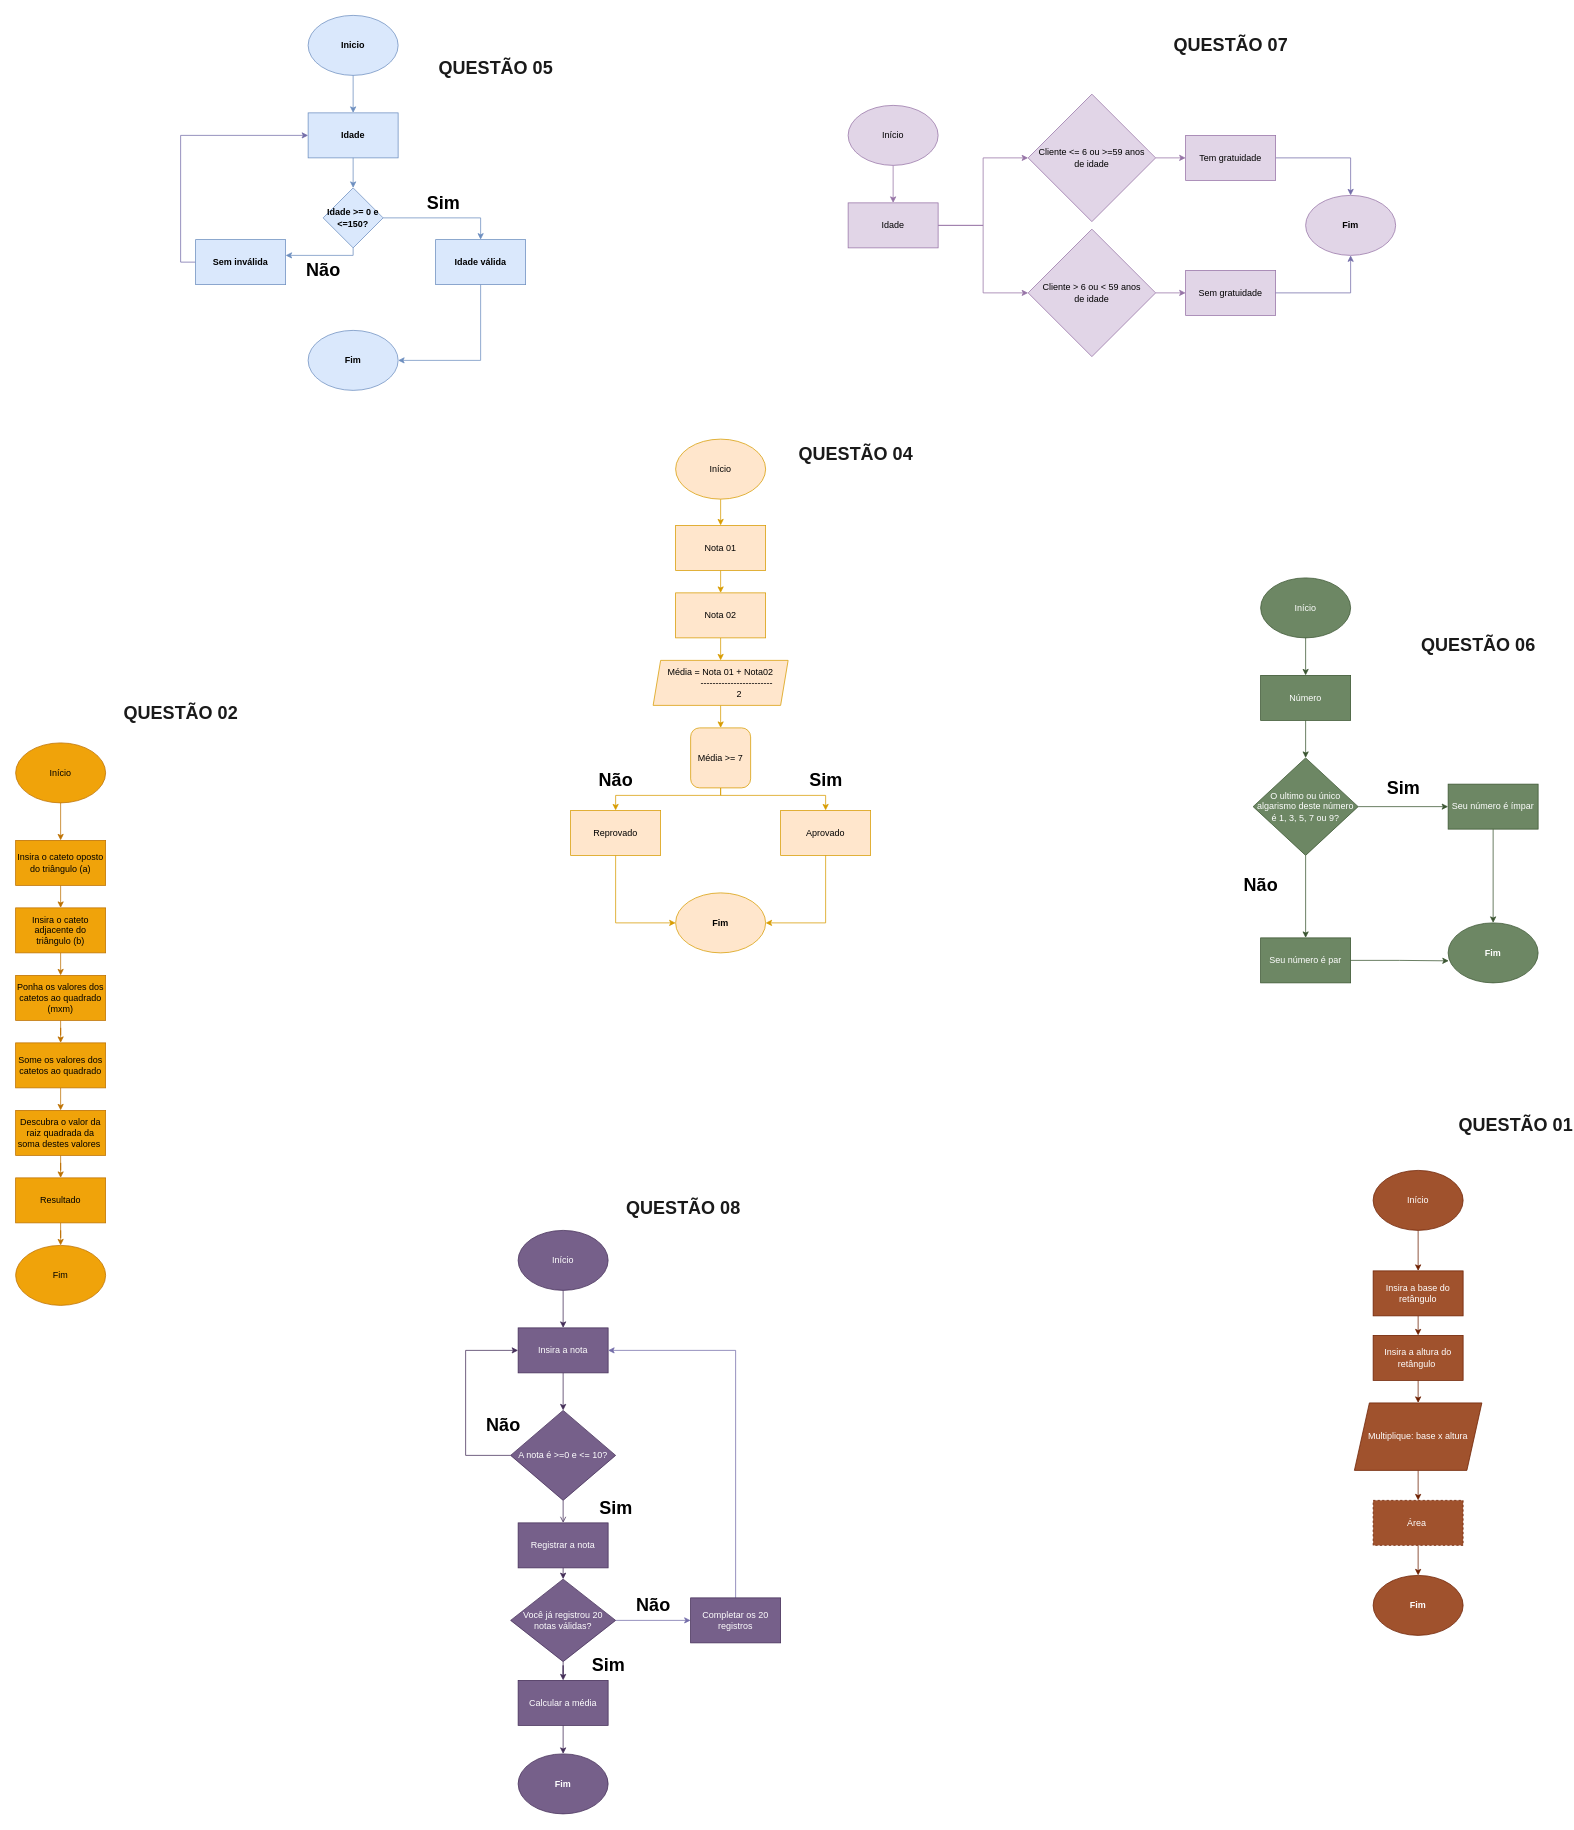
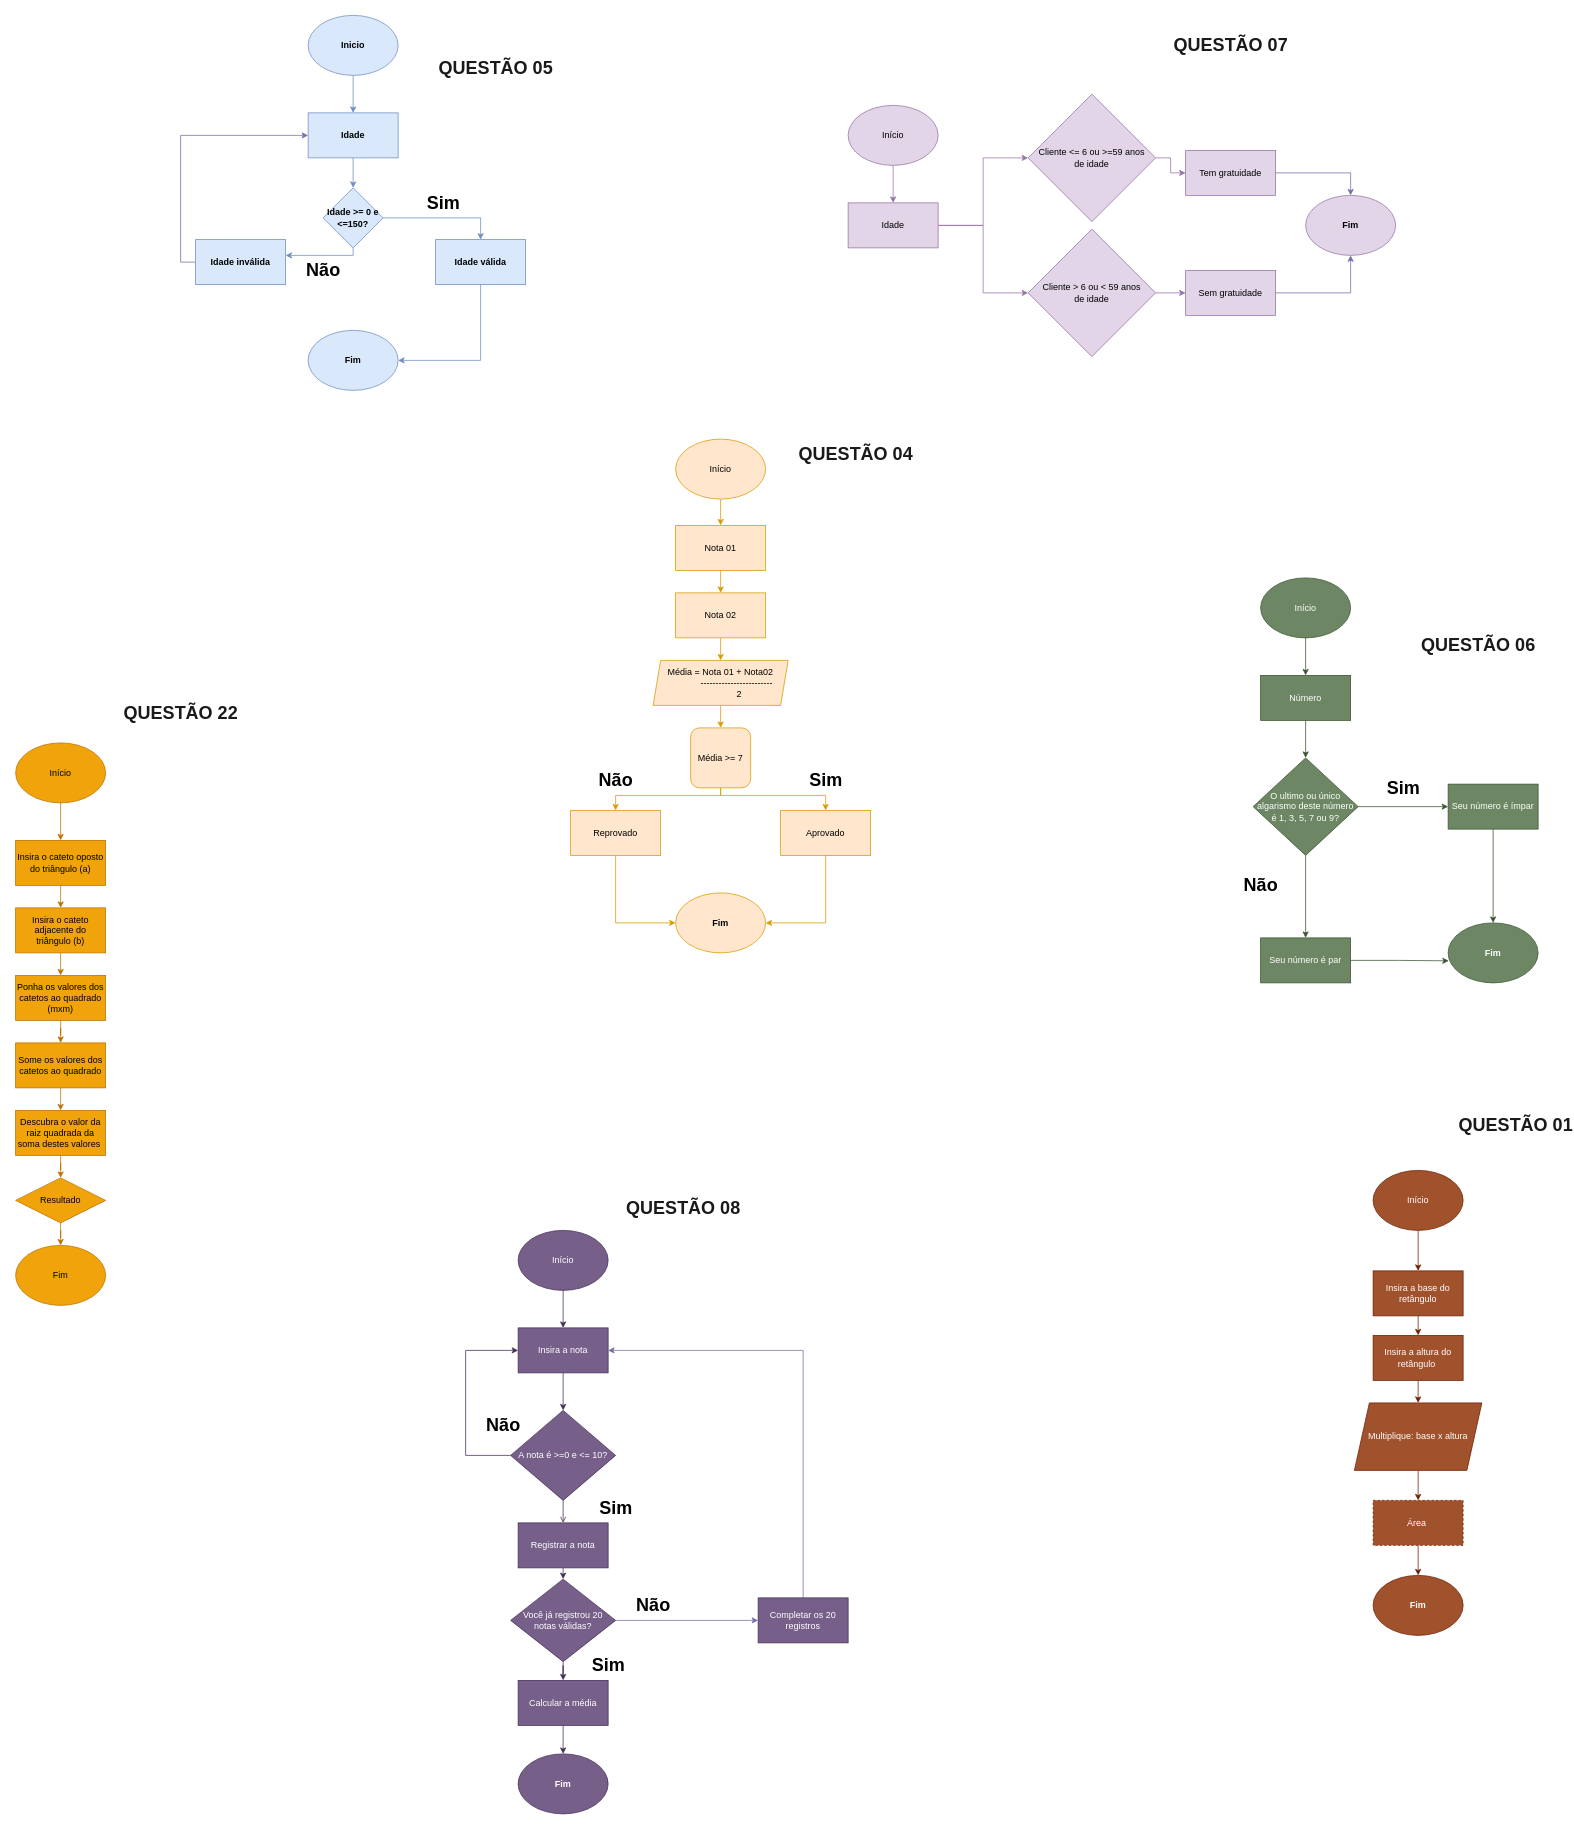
- <mxCell id="27" value="Tem gratuidade" style="rounded=0;whiteSpace=wrap;html=1;strokeColor=#9673a6;fillColor=#e1d5e7;" vertex="1" parent="1"><mxGeometry x="1580" y="180" width="120" height="60" as="geometry" /></mxCell>
+ <mxCell id="27" value="Tem gratuidade" style="rounded=0;whiteSpace=wrap;html=1;strokeColor=#9673a6;fillColor=#e1d5e7;" vertex="1" parent="1"><mxGeometry x="1580" y="200" width="120" height="60" as="geometry" /></mxCell>
- <mxCell id="7" value="Sem inválida" style="rounded=0;whiteSpace=wrap;html=1;fontStyle=1;fillColor=#dae8fc;strokeColor=#6c8ebf;fontColor=#000000;" vertex="1" parent="1"><mxGeometry x="260" y="319" width="120" height="60" as="geometry" /></mxCell>
+ <mxCell id="7" value="Idade inválida" style="rounded=0;whiteSpace=wrap;html=1;fontStyle=1;fillColor=#dae8fc;strokeColor=#6c8ebf;fontColor=#000000;" vertex="1" parent="1"><mxGeometry x="260" y="319" width="120" height="60" as="geometry" /></mxCell>
- <mxCell id="102" value="QUESTÃO 02" style="text;strokeColor=none;fillColor=none;html=1;fontSize=24;fontStyle=1;verticalAlign=middle;align=center;fontColor=#1A1A1A;" vertex="1" parent="1"><mxGeometry x="190" y="930" width="100" height="40" as="geometry" /></mxCell>
+ <mxCell id="102" value="QUESTÃO 22" style="text;strokeColor=none;fillColor=none;html=1;fontSize=24;fontStyle=1;verticalAlign=middle;align=center;fontColor=#1A1A1A;" vertex="1" parent="1"><mxGeometry x="190" y="930" width="100" height="40" as="geometry" /></mxCell>
- <mxCell id="115" value="Resultado" style="rounded=0;whiteSpace=wrap;html=1;strokeColor=#BD7000;align=center;verticalAlign=middle;fontFamily=Helvetica;fontSize=12;fontColor=#000000;fillColor=#f0a30a;" vertex="1" parent="1"><mxGeometry x="20" y="1570" width="120" height="60" as="geometry" /></mxCell>
+ <mxCell id="115" value="Resultado" style="rhombus;whiteSpace=wrap;html=1;strokeColor=#BD7000;align=center;verticalAlign=middle;fontFamily=Helvetica;fontSize=12;fontColor=#000000;fillColor=#f0a30a;" vertex="1" parent="1"><mxGeometry x="20" y="1570" width="120" height="60" as="geometry" /></mxCell>
- <mxCell id="87" value="Completar os 20 registros" style="rounded=0;whiteSpace=wrap;html=1;strokeColor=#432D57;align=center;verticalAlign=middle;fontFamily=Helvetica;fontSize=12;fontColor=#ffffff;fillColor=#76608a;" vertex="1" parent="1"><mxGeometry x="920" y="2130" width="120" height="60" as="geometry" /></mxCell>
+ <mxCell id="87" value="Completar os 20 registros" style="rounded=0;whiteSpace=wrap;html=1;strokeColor=#432D57;align=center;verticalAlign=middle;fontFamily=Helvetica;fontSize=12;fontColor=#ffffff;fillColor=#76608a;" vertex="1" parent="1"><mxGeometry x="1010" y="2130" width="120" height="60" as="geometry" /></mxCell>
